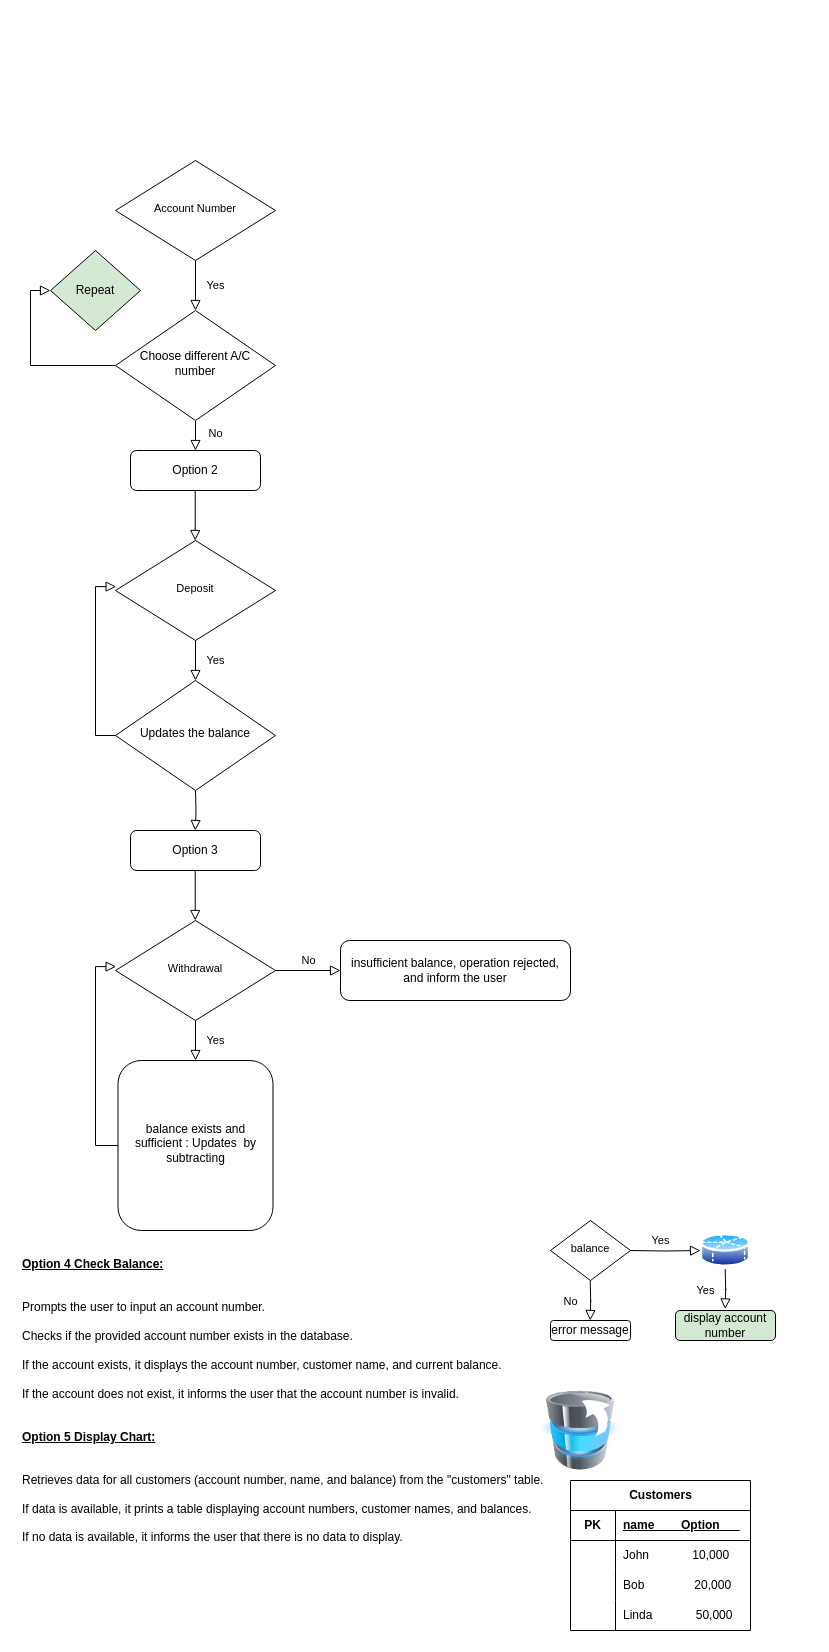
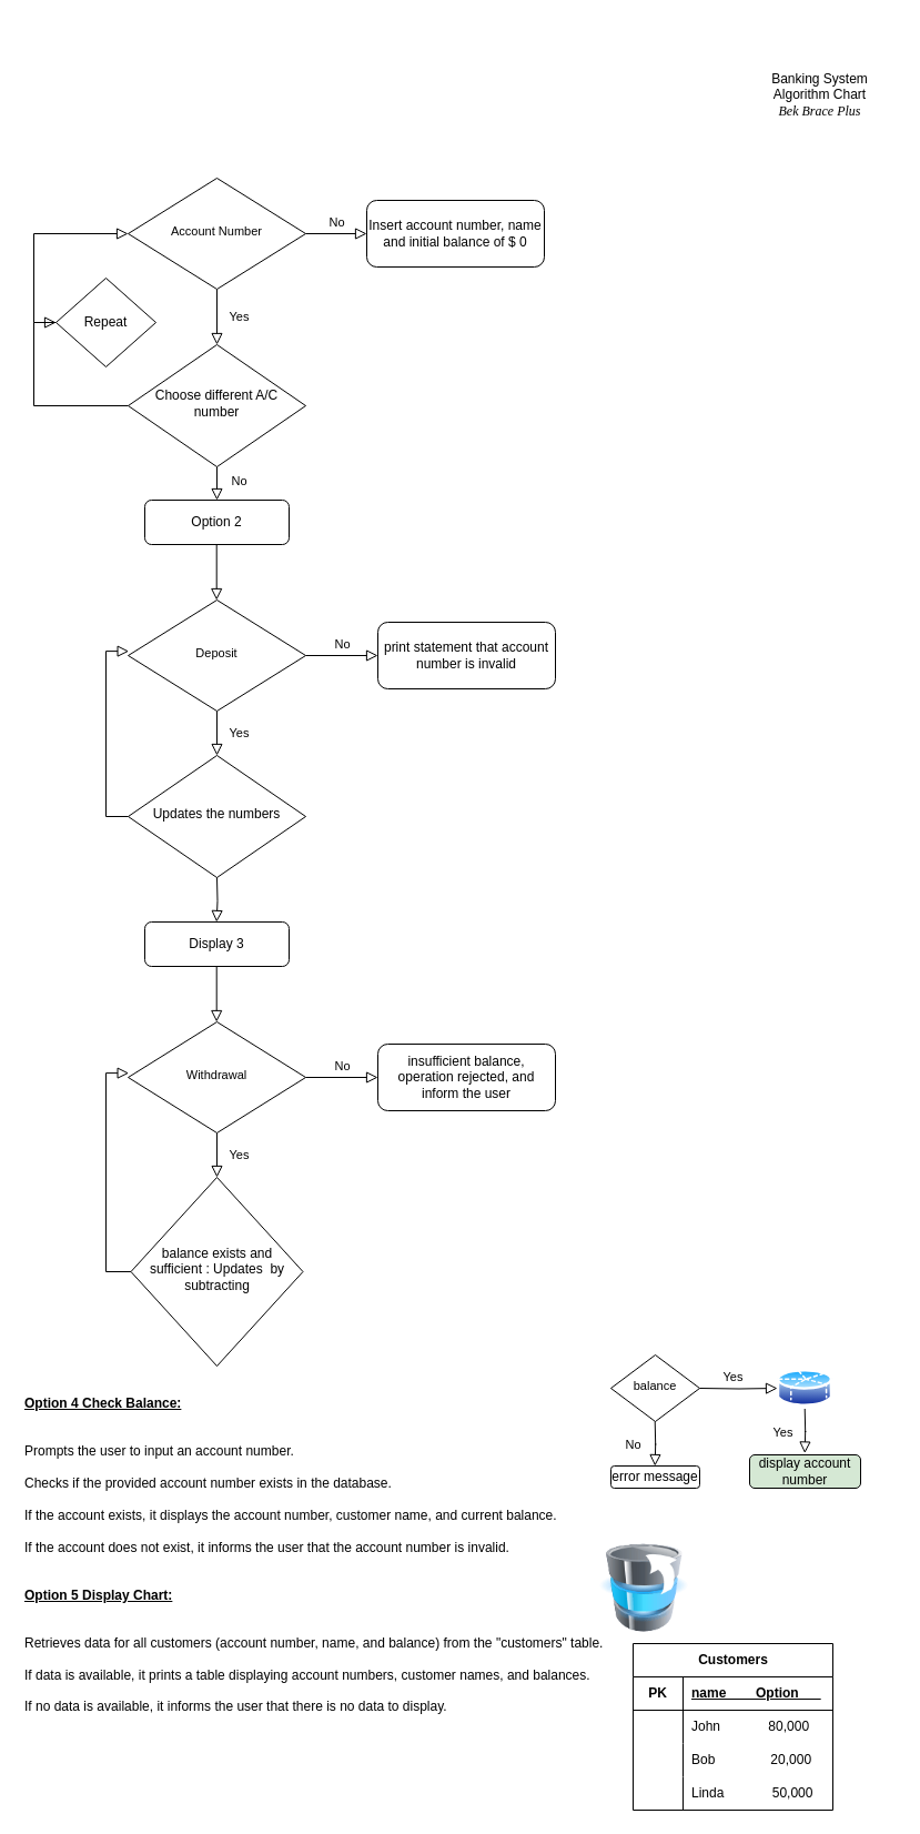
+ <mxCell id="28" value="Banking System Algorithm Chart&lt;br&gt;&lt;font face=&quot;Lucida Console&quot;&gt;&lt;i&gt;Bek Brace Plus&lt;/i&gt;&lt;/font&gt;" style="text;strokeColor=none;align=center;fillColor=none;html=1;verticalAlign=middle;whiteSpace=wrap;rounded=0;" parent="1" vertex="1"><mxGeometry x="670" width="137" height="130" as="geometry" y="20" /></mxCell>
+ <mxCell id="3" value="No" style="edgeStyle=orthogonalEdgeStyle;rounded=0;html=1;jettySize=auto;orthogonalLoop=1;fontSize=11;endArrow=block;endFill=0;endSize=8;strokeWidth=1;shadow=0;labelBackgroundColor=none;" parent="1" source="4" target="5" edge="1"><mxGeometry y="10" relative="1" as="geometry"><mxPoint as="offset" /></mxGeometry></mxCell>
+ <mxCell id="5" value="Insert account number, name and initial balance of $ 0" style="rounded=1;whiteSpace=wrap;html=1;fontSize=12;glass=0;strokeWidth=1;shadow=0;" parent="1" vertex="1"><mxGeometry x="330" y="180" width="160" height="60" as="geometry" /></mxCell>
+ <mxCell id="9" value="" style="rounded=0;html=1;jettySize=auto;orthogonalLoop=1;fontSize=11;endArrow=block;endFill=0;endSize=8;strokeWidth=1;shadow=0;labelBackgroundColor=none;edgeStyle=orthogonalEdgeStyle;exitX=0;exitY=0.5;exitDx=0;exitDy=0;entryX=0;entryY=0.5;entryDx=0;entryDy=0;" parent="1" source="11" target="4" edge="1"><mxGeometry relative="1" as="geometry"><mxPoint x="70" y="320" as="sourcePoint" /><mxPoint x="80" y="200" as="targetPoint" /></mxGeometry></mxCell>
- <mxCell id="11" value="Repeat" style="rhombus;whiteSpace=wrap;html=1;fillColor=#d5e8d4;" parent="1" vertex="1"><mxGeometry x="50" y="250" width="90" height="80" as="geometry" /></mxCell>
+ <mxCell id="11" value="Repeat" style="rhombus;whiteSpace=wrap;html=1;" parent="1" vertex="1"><mxGeometry x="50" y="250" width="90" height="80" as="geometry" /></mxCell>
+ <mxCell id="13" value="No" style="edgeStyle=orthogonalEdgeStyle;rounded=0;html=1;jettySize=auto;orthogonalLoop=1;fontSize=11;endArrow=block;endFill=0;endSize=8;strokeWidth=1;shadow=0;labelBackgroundColor=none;" parent="1" source="14" target="15" edge="1"><mxGeometry y="10" relative="1" as="geometry"><mxPoint as="offset" /></mxGeometry></mxCell>
+ <mxCell id="15" value="print statement that account number is invalid" style="rounded=1;whiteSpace=wrap;html=1;fontSize=12;glass=0;strokeWidth=1;shadow=0;" parent="1" vertex="1"><mxGeometry x="340" y="560" width="160" height="60" as="geometry" /></mxCell>
- <mxCell id="16" value="Updates the balance" style="rhombus;whiteSpace=wrap;html=1;shadow=0;fontFamily=Helvetica;fontSize=12;align=center;strokeWidth=1;spacing=6;spacingTop=-4;" parent="1" vertex="1"><mxGeometry x="115" y="680" width="160" height="110" as="geometry" /></mxCell>
+ <mxCell id="16" value="Updates the numbers" style="rhombus;whiteSpace=wrap;html=1;shadow=0;fontFamily=Helvetica;fontSize=12;align=center;strokeWidth=1;spacing=6;spacingTop=-4;" parent="1" vertex="1"><mxGeometry x="115" y="680" width="160" height="110" as="geometry" /></mxCell>
- <mxCell id="19" value="Option 3" style="rounded=1;whiteSpace=wrap;html=1;fontSize=12;glass=0;strokeWidth=1;shadow=0;" parent="1" vertex="1"><mxGeometry x="130" y="830" width="130" height="40" as="geometry" /></mxCell>
+ <mxCell id="19" value="Display 3" style="rounded=1;whiteSpace=wrap;html=1;fontSize=12;glass=0;strokeWidth=1;shadow=0;" parent="1" vertex="1"><mxGeometry x="130" y="830" width="130" height="40" as="geometry" /></mxCell>
- <mxCell id="23" value="insufficient balance, operation rejected, and inform the user" style="rounded=1;whiteSpace=wrap;html=1;fontSize=12;glass=0;strokeWidth=1;shadow=0;" parent="1" vertex="1"><mxGeometry x="340" y="940" width="230" height="60" as="geometry" /></mxCell>
+ <mxCell id="23" value="insufficient balance, operation rejected, and inform the user" style="rounded=1;whiteSpace=wrap;html=1;fontSize=12;glass=0;strokeWidth=1;shadow=0;" parent="1" vertex="1"><mxGeometry x="340" y="940" width="160" height="60" as="geometry" /></mxCell>
- <mxCell id="24" value="balance exists and sufficient : Updates&amp;nbsp; by subtracting" style="whiteSpace=wrap;html=1;shadow=0;fontFamily=Helvetica;fontSize=12;align=center;strokeWidth=1;spacing=6;spacingTop=-4;rounded=1;" parent="1" vertex="1"><mxGeometry x="117.5" y="1060" width="155" height="170" as="geometry" /></mxCell>
+ <mxCell id="24" value="balance exists and sufficient : Updates&amp;nbsp; by subtracting" style="rhombus;whiteSpace=wrap;html=1;shadow=0;fontFamily=Helvetica;fontSize=12;align=center;strokeWidth=1;spacing=6;spacingTop=-4;" parent="1" vertex="1"><mxGeometry x="117.5" y="1060" width="155" height="170" as="geometry" /></mxCell>
- <mxCell id="43" value="John&amp;nbsp; &amp;nbsp; &amp;nbsp; &amp;nbsp; &amp;nbsp; &amp;nbsp; &amp;nbsp;10,000" style="shape=partialRectangle;connectable=0;fillColor=none;top=0;left=0;bottom=0;right=0;align=left;spacingLeft=6;overflow=hidden;whiteSpace=wrap;html=1;" parent="41" vertex="1"><mxGeometry x="45" width="135" height="30" as="geometry"><mxRectangle width="135" height="30" as="alternateBounds" /></mxGeometry></mxCell>
+ <mxCell id="43" value="John&amp;nbsp; &amp;nbsp; &amp;nbsp; &amp;nbsp; &amp;nbsp; &amp;nbsp; &amp;nbsp;80,000" style="shape=partialRectangle;connectable=0;fillColor=none;top=0;left=0;bottom=0;right=0;align=left;spacingLeft=6;overflow=hidden;whiteSpace=wrap;html=1;" parent="41" vertex="1"><mxGeometry x="45" width="135" height="30" as="geometry"><mxRectangle width="135" height="30" as="alternateBounds" /></mxGeometry></mxCell>
